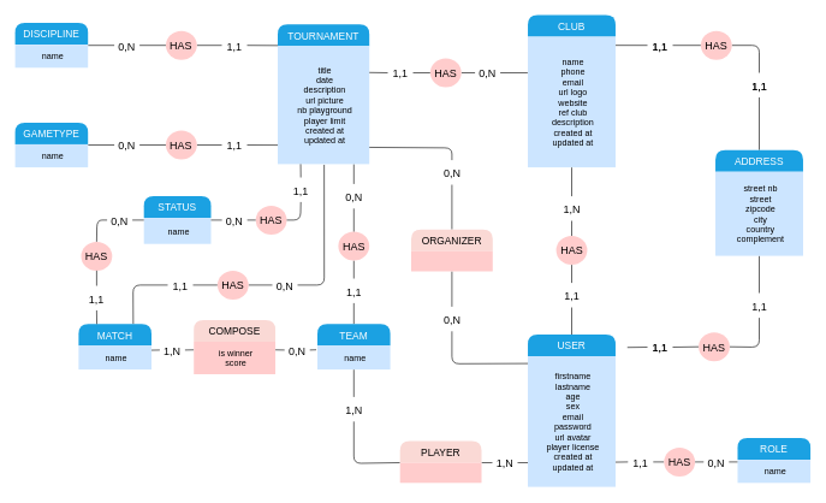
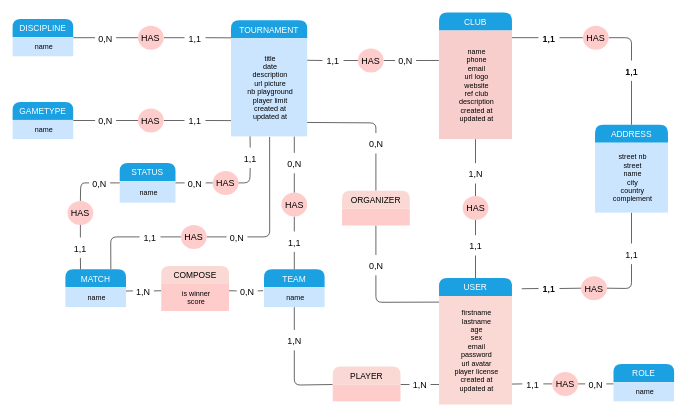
- <mxCell id="107" value="name&#10;phone&#10;email&#10;url logo&#10;website&#10;ref club&#10;description&#10;created at&#10;updated at" style="align=center;strokeColor=none;fillColor=#cce5ff;spacingLeft=4;fontSize=12;verticalAlign=middle;resizable=0;rotatable=0;part=1;fontColor=#000000;" parent="106" vertex="1"><mxGeometry y="30" width="121.55" height="181" as="geometry" /></mxCell>
+ <mxCell id="107" value="name&#10;phone&#10;email&#10;url logo&#10;website&#10;ref club&#10;description&#10;created at&#10;updated at" style="align=center;strokeColor=none;fillColor=#f8cecc;spacingLeft=4;fontSize=12;verticalAlign=middle;resizable=0;rotatable=0;part=1;fontColor=#000000;" parent="106" vertex="1"><mxGeometry y="30" width="121.55" height="181" as="geometry" /></mxCell>
- <mxCell id="92" value="street nb&#10;street&#10;zipcode&#10;city&#10;country&#10;complement" style="align=center;strokeColor=none;fillColor=#cce5ff;spacingLeft=4;fontSize=12;verticalAlign=middle;resizable=0;rotatable=0;part=1;fontColor=#000000;" parent="91" vertex="1"><mxGeometry y="30" width="121.55" height="116.5" as="geometry" /></mxCell>
+ <mxCell id="92" value="street nb&#10;street&#10;name&#10;city&#10;country&#10;complement" style="align=center;strokeColor=none;fillColor=#cce5ff;spacingLeft=4;fontSize=12;verticalAlign=middle;resizable=0;rotatable=0;part=1;fontColor=#000000;" parent="91" vertex="1"><mxGeometry y="30" width="121.55" height="116.5" as="geometry" /></mxCell>
- <mxCell id="85" value="firstname&#10;lastname&#10;age&#10;sex&#10;email&#10;password&#10;url avatar&#10;player license&#10;created at&#10;updated at" style="align=center;strokeColor=none;fillColor=#cce5ff;spacingLeft=4;fontSize=12;verticalAlign=middle;resizable=0;rotatable=0;part=1;fontColor=#000000;" parent="84" vertex="1"><mxGeometry y="30" width="121.55" height="181" as="geometry" /></mxCell>
+ <mxCell id="85" value="firstname&#10;lastname&#10;age&#10;sex&#10;email&#10;password&#10;url avatar&#10;player license&#10;created at&#10;updated at" style="align=center;strokeColor=none;fillColor=#fad9d5;spacingLeft=4;fontSize=12;verticalAlign=middle;resizable=0;rotatable=0;part=1;fontColor=#000000;" parent="84" vertex="1"><mxGeometry y="30" width="121.55" height="181" as="geometry" /></mxCell>
